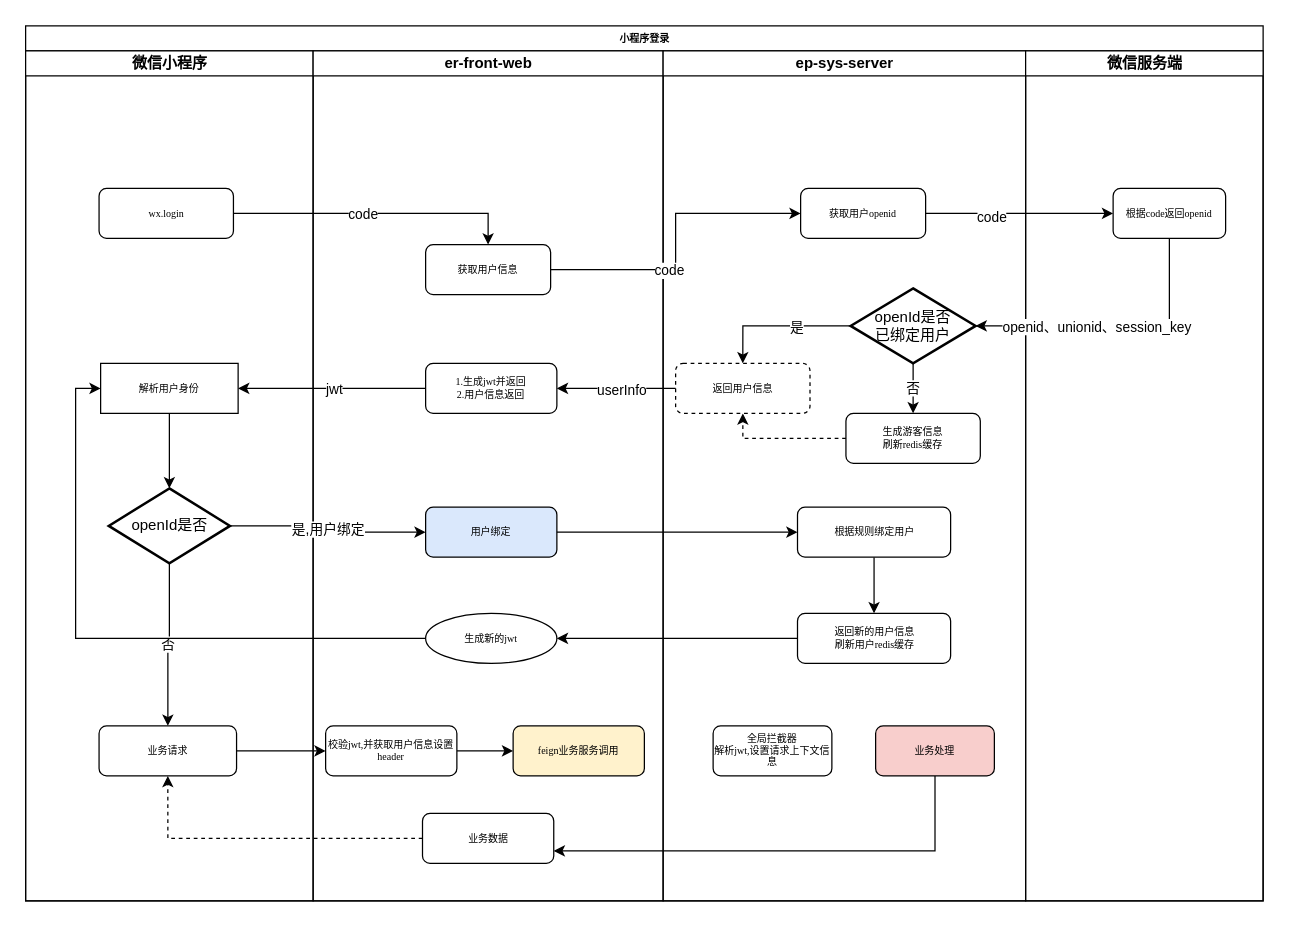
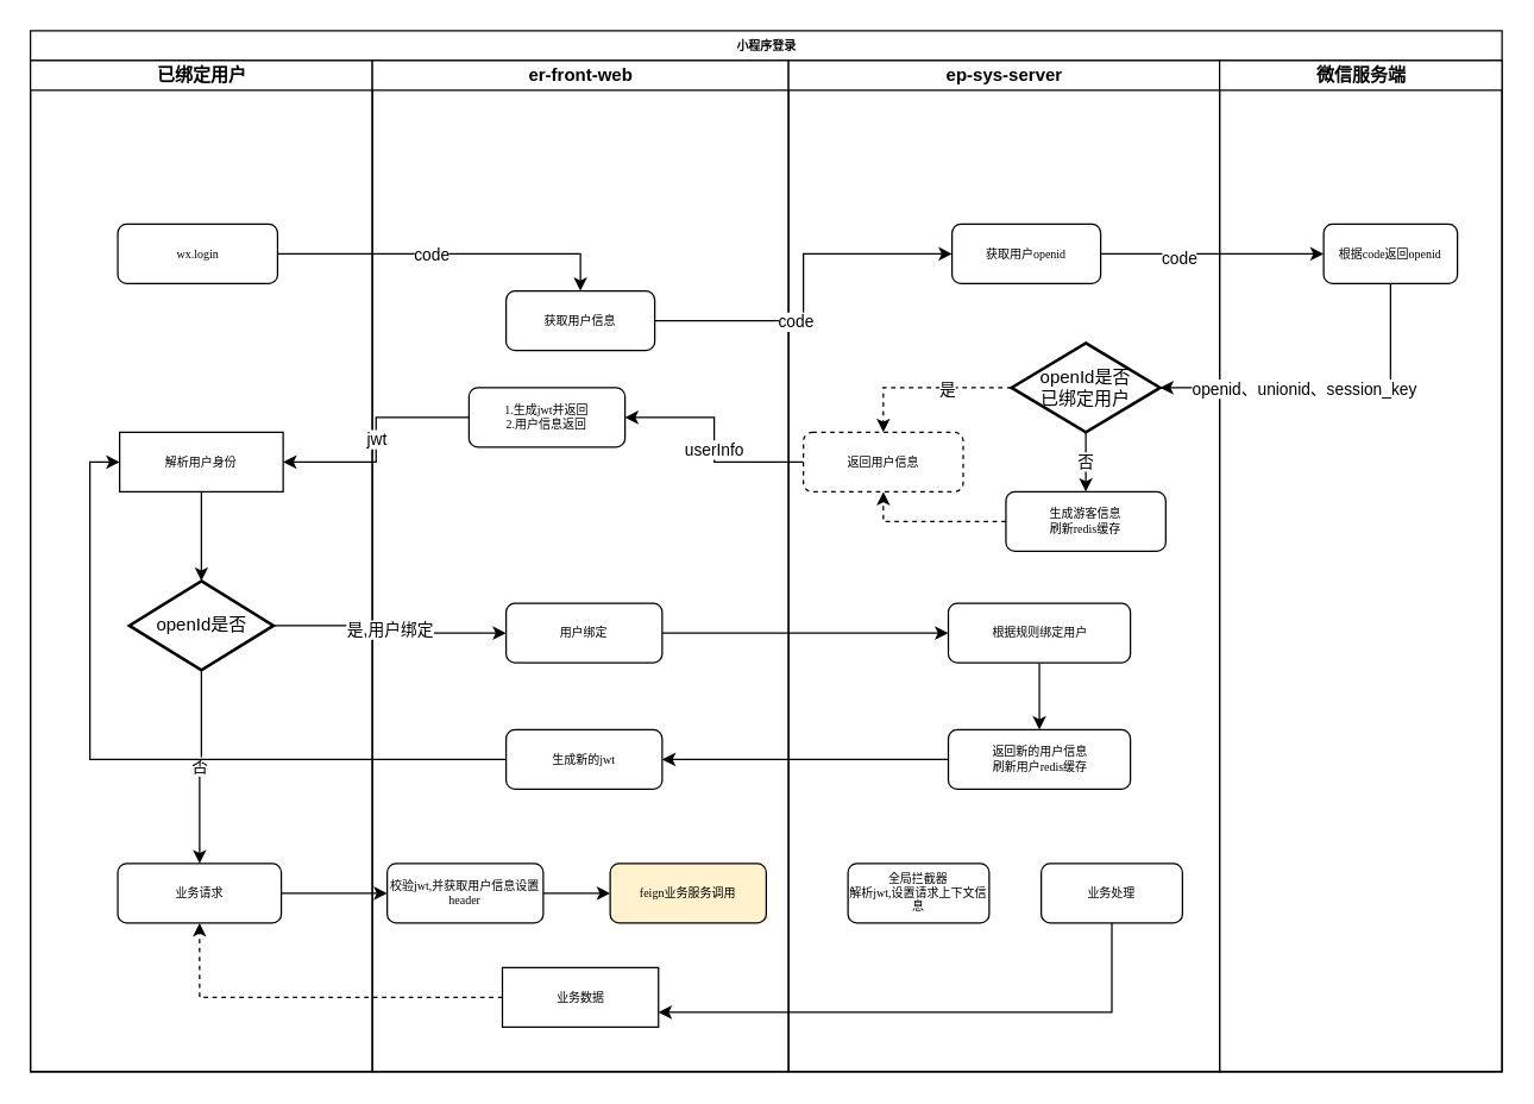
- <mxCell id="3" value="微信小程序" style="swimlane;html=1;startSize=20;" parent="2" vertex="1"><mxGeometry y="20" width="230" height="680" as="geometry" /></mxCell>
+ <mxCell id="3" value="已绑定用户" style="swimlane;html=1;startSize=20;" parent="2" vertex="1"><mxGeometry y="20" width="230" height="680" as="geometry" /></mxCell>
- <mxCell id="22" style="edgeStyle=orthogonalEdgeStyle;rounded=0;orthogonalLoop=1;jettySize=auto;html=1;entryX=0.5;entryY=0;entryDx=0;entryDy=0;" edge="1" parent="19" source="24" target="27"><mxGeometry relative="1" as="geometry" /></mxCell>
+ <mxCell id="22" style="edgeStyle=orthogonalEdgeStyle;rounded=0;orthogonalLoop=1;jettySize=auto;html=1;entryX=0.5;entryY=0;entryDx=0;entryDy=0;dashed=1;" edge="1" parent="19" source="24" target="27"><mxGeometry relative="1" as="geometry" /></mxCell>
- <mxCell id="12" value="1.生成jwt并返回&lt;br&gt;2.用户信息返回" style="rounded=1;whiteSpace=wrap;html=1;shadow=0;labelBackgroundColor=none;strokeWidth=1;fontFamily=Verdana;fontSize=8;align=center;" vertex="1" parent="10"><mxGeometry x="90" y="250" width="105" height="40" as="geometry" /></mxCell>
+ <mxCell id="12" value="1.生成jwt并返回&lt;br&gt;2.用户信息返回" style="rounded=1;whiteSpace=wrap;html=1;shadow=0;labelBackgroundColor=none;strokeWidth=1;fontFamily=Verdana;fontSize=8;align=center;" vertex="1" parent="10"><mxGeometry x="65" y="220" width="105" height="40" as="geometry" /></mxCell>
- <mxCell id="13" value="用户绑定" style="rounded=1;whiteSpace=wrap;html=1;shadow=0;labelBackgroundColor=none;strokeWidth=1;fontFamily=Verdana;fontSize=8;align=center;fillColor=#dae8fc;" vertex="1" parent="10"><mxGeometry x="90" y="365" width="105" height="40" as="geometry" /></mxCell>
+ <mxCell id="13" value="用户绑定" style="rounded=1;whiteSpace=wrap;html=1;shadow=0;labelBackgroundColor=none;strokeWidth=1;fontFamily=Verdana;fontSize=8;align=center;" vertex="1" parent="10"><mxGeometry x="90" y="365" width="105" height="40" as="geometry" /></mxCell>
- <mxCell id="18" value="生成新的jwt" style="ellipse;whiteSpace=wrap;html=1;shadow=0;labelBackgroundColor=none;strokeWidth=1;fontFamily=Verdana;fontSize=8;align=center;" vertex="1" parent="10"><mxGeometry x="90" y="450" width="105" height="40" as="geometry" /></mxCell>
+ <mxCell id="18" value="生成新的jwt" style="rounded=1;whiteSpace=wrap;html=1;shadow=0;labelBackgroundColor=none;strokeWidth=1;fontFamily=Verdana;fontSize=8;align=center;" vertex="1" parent="10"><mxGeometry x="90" y="450" width="105" height="40" as="geometry" /></mxCell>
- <mxCell id="31" value="业务处理" style="rounded=1;whiteSpace=wrap;html=1;shadow=0;labelBackgroundColor=none;strokeWidth=1;fontFamily=Verdana;fontSize=8;align=center;fillColor=#f8cecc;" vertex="1" parent="19"><mxGeometry x="170" y="540" width="95" height="40" as="geometry" /></mxCell>
+ <mxCell id="31" value="业务处理" style="rounded=1;whiteSpace=wrap;html=1;shadow=0;labelBackgroundColor=none;strokeWidth=1;fontFamily=Verdana;fontSize=8;align=center;" vertex="1" parent="19"><mxGeometry x="170" y="540" width="95" height="40" as="geometry" /></mxCell>
- <mxCell id="17" value="业务数据" style="rounded=1;whiteSpace=wrap;html=1;shadow=0;labelBackgroundColor=none;strokeWidth=1;fontFamily=Verdana;fontSize=8;align=center;" vertex="1" parent="10"><mxGeometry x="87.5" y="610" width="105" height="40" as="geometry" /></mxCell>
+ <mxCell id="17" value="业务数据" style="whiteSpace=wrap;html=1;shadow=0;labelBackgroundColor=none;strokeWidth=1;fontFamily=Verdana;fontSize=8;align=center;rounded=0;" vertex="1" parent="10"><mxGeometry x="87.5" y="610" width="105" height="40" as="geometry" /></mxCell>
